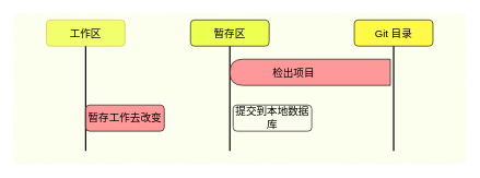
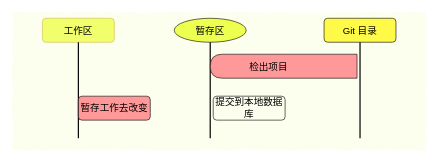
- <mxCell id="6" value="暂存区" style="rounded=1;whiteSpace=wrap;html=1;fontSize=16;fillColor=#EDFF4F;" vertex="1" parent="1"><mxGeometry x="290" y="30" width="120" height="40" as="geometry" /></mxCell>
+ <mxCell id="6" value="暂存区" style="ellipse;whiteSpace=wrap;html=1;fontSize=16;fillColor=#EDFF4F;" vertex="1" parent="1"><mxGeometry x="290" y="30" width="120" height="40" as="geometry" /></mxCell>
